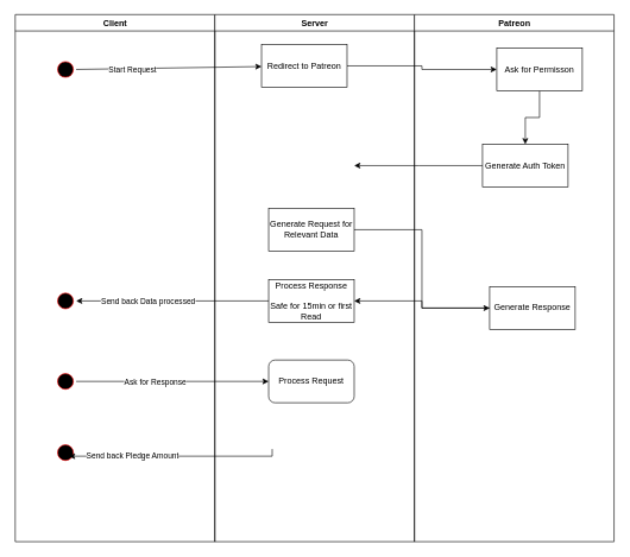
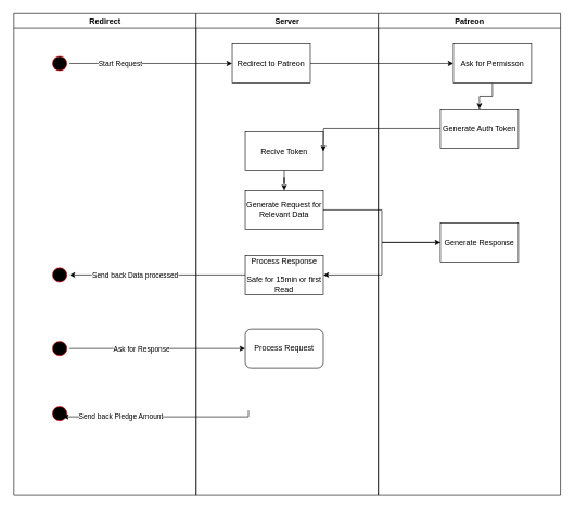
- <mxCell id="2" value="Client" style="swimlane;whiteSpace=wrap" parent="1" vertex="1"><mxGeometry x="20.5" y="20" width="280" height="740" as="geometry" /></mxCell>
+ <mxCell id="2" value="Redirect" style="swimlane;whiteSpace=wrap" parent="1" vertex="1"><mxGeometry x="20.5" y="20" width="280" height="740" as="geometry" /></mxCell>
- <mxCell id="10" value="Redirect to Patreon" style="rounded=0;whiteSpace=wrap;html=1;" vertex="1" parent="9"><mxGeometry x="65.5" y="42" width="120" height="60" as="geometry" /></mxCell>
+ <mxCell id="10" value="Redirect to Patreon" style="rounded=0;whiteSpace=wrap;html=1;" vertex="1" parent="9"><mxGeometry x="55.5" y="47" width="120" height="60" as="geometry" /></mxCell>
+ <mxCell id="12" value="Recive Token" style="rounded=0;whiteSpace=wrap;html=1;" vertex="1" parent="9"><mxGeometry x="75.5" y="182" width="120" height="60" as="geometry" /></mxCell>
- <mxCell id="20" value="Generate Auth Token" style="rounded=0;whiteSpace=wrap;html=1;" vertex="1" parent="16"><mxGeometry x="95.5" y="182" width="120" height="60" as="geometry" /></mxCell>
+ <mxCell id="20" value="Generate Auth Token" style="rounded=0;whiteSpace=wrap;html=1;" vertex="1" parent="16"><mxGeometry x="95.5" y="147" width="120" height="60" as="geometry" /></mxCell>
+ <mxCell id="11" style="edgeStyle=orthogonalEdgeStyle;rounded=0;orthogonalLoop=1;jettySize=auto;html=1;" edge="1" parent="9" source="12" target="13"><mxGeometry relative="1" as="geometry" /></mxCell>
- <mxCell id="21" value="Generate Response" style="rounded=0;whiteSpace=wrap;html=1;" vertex="1" parent="16"><mxGeometry x="105.5" y="382" width="120" height="60" as="geometry" /></mxCell>
+ <mxCell id="21" value="Generate Response" style="rounded=0;whiteSpace=wrap;html=1;" vertex="1" parent="16"><mxGeometry x="95.5" y="322" width="120" height="60" as="geometry" /></mxCell>
